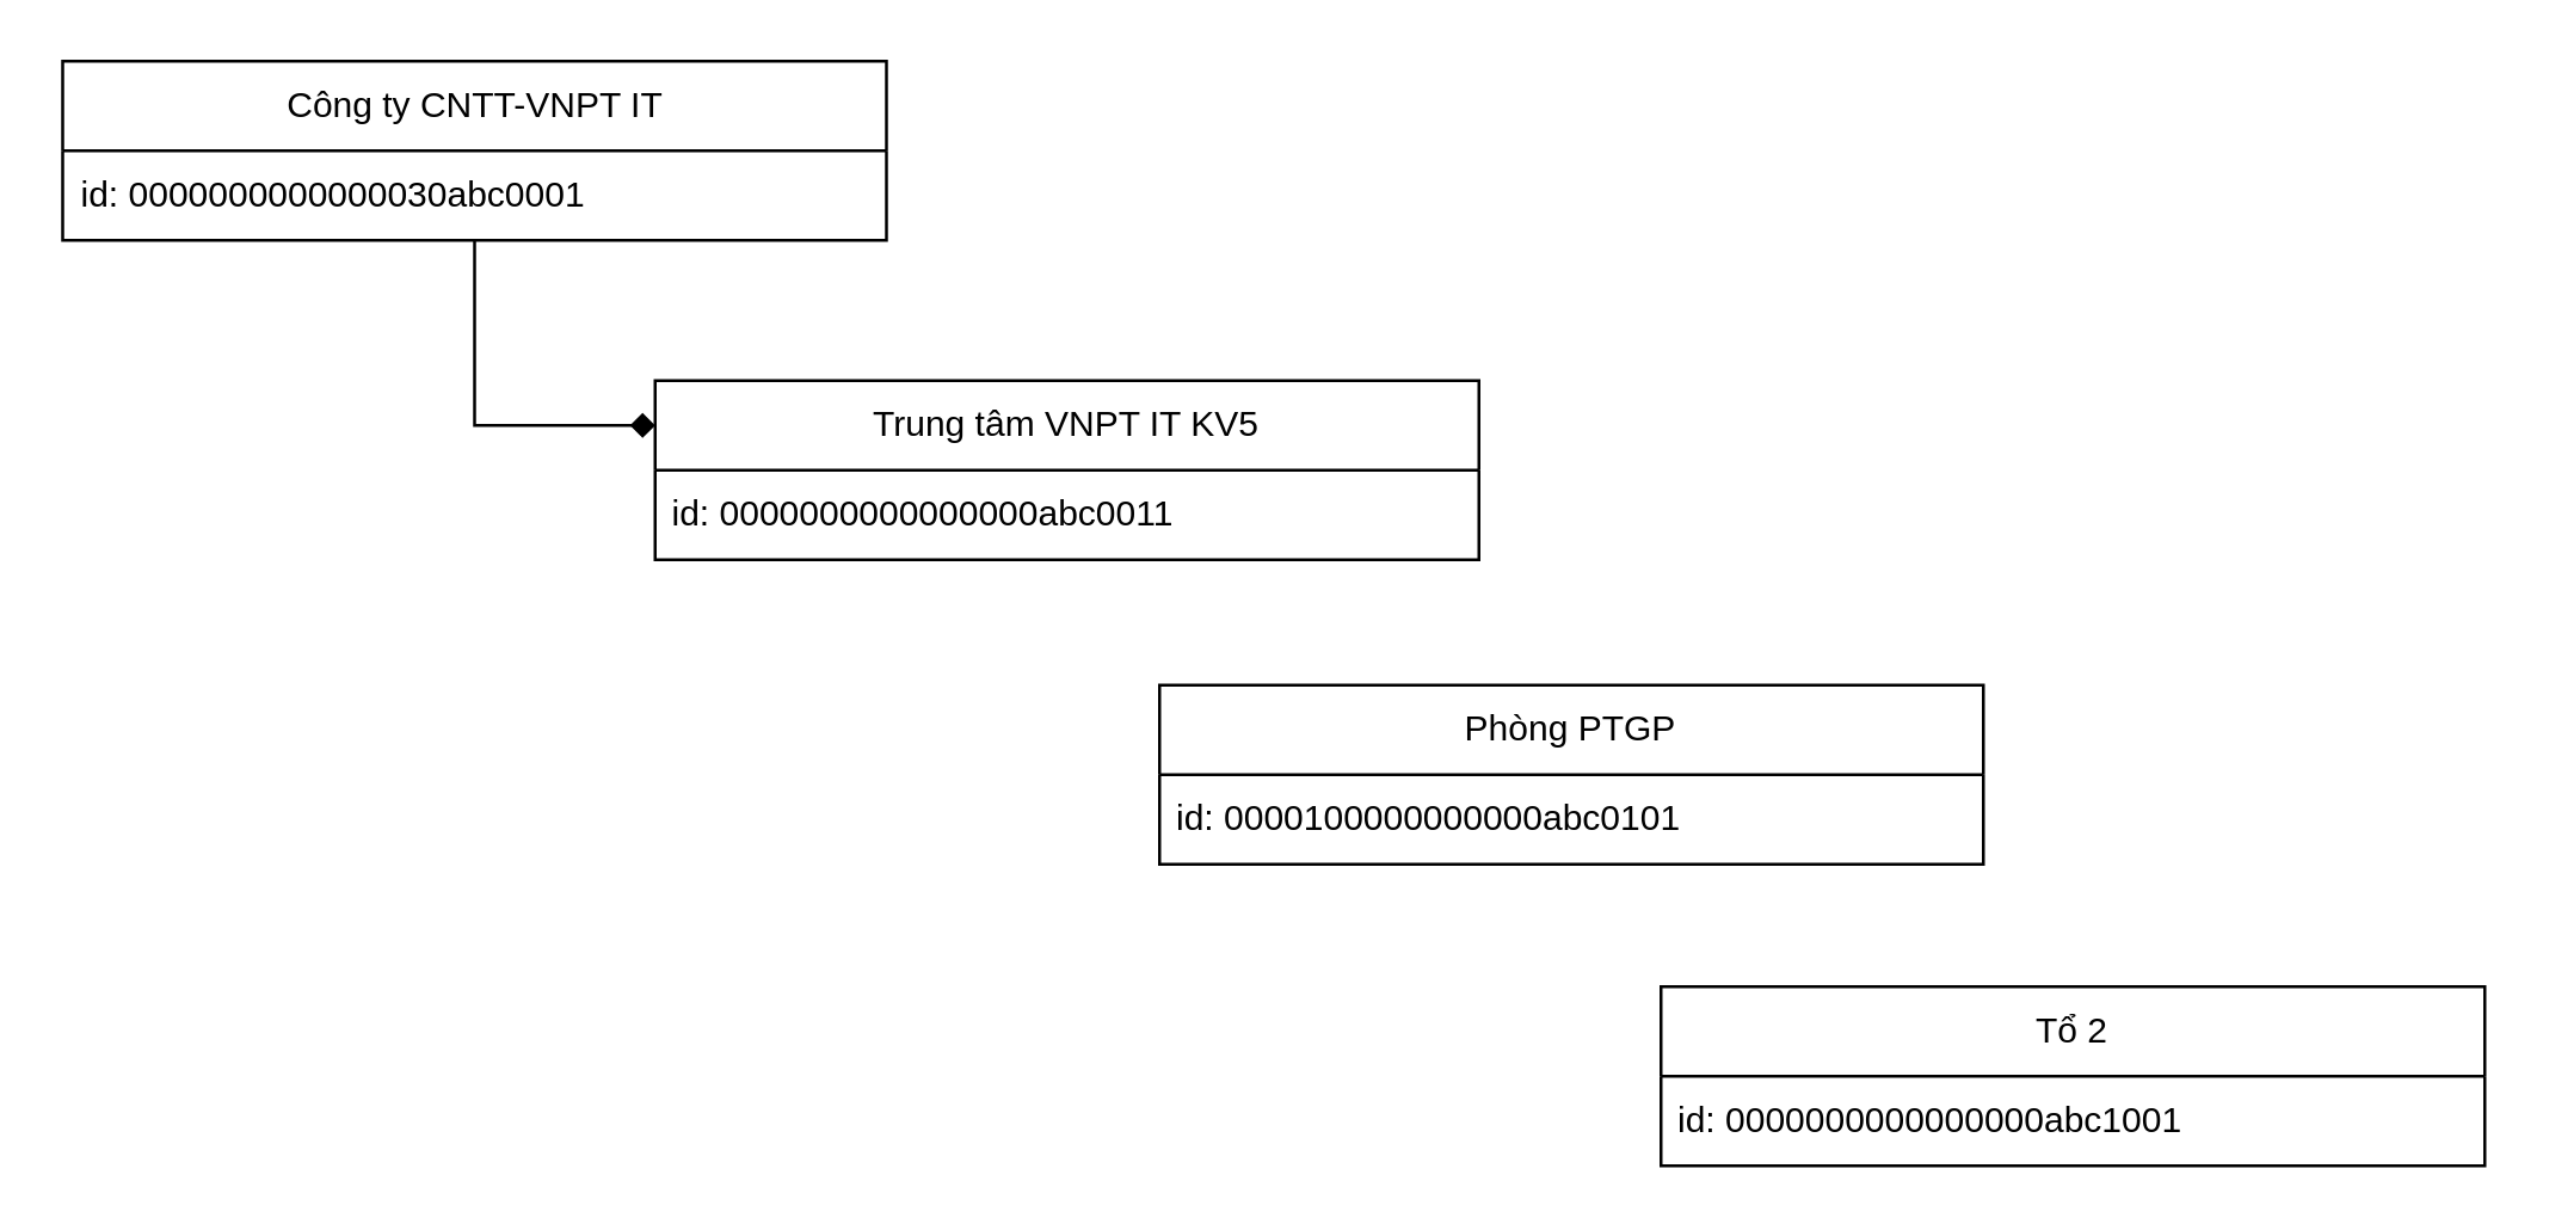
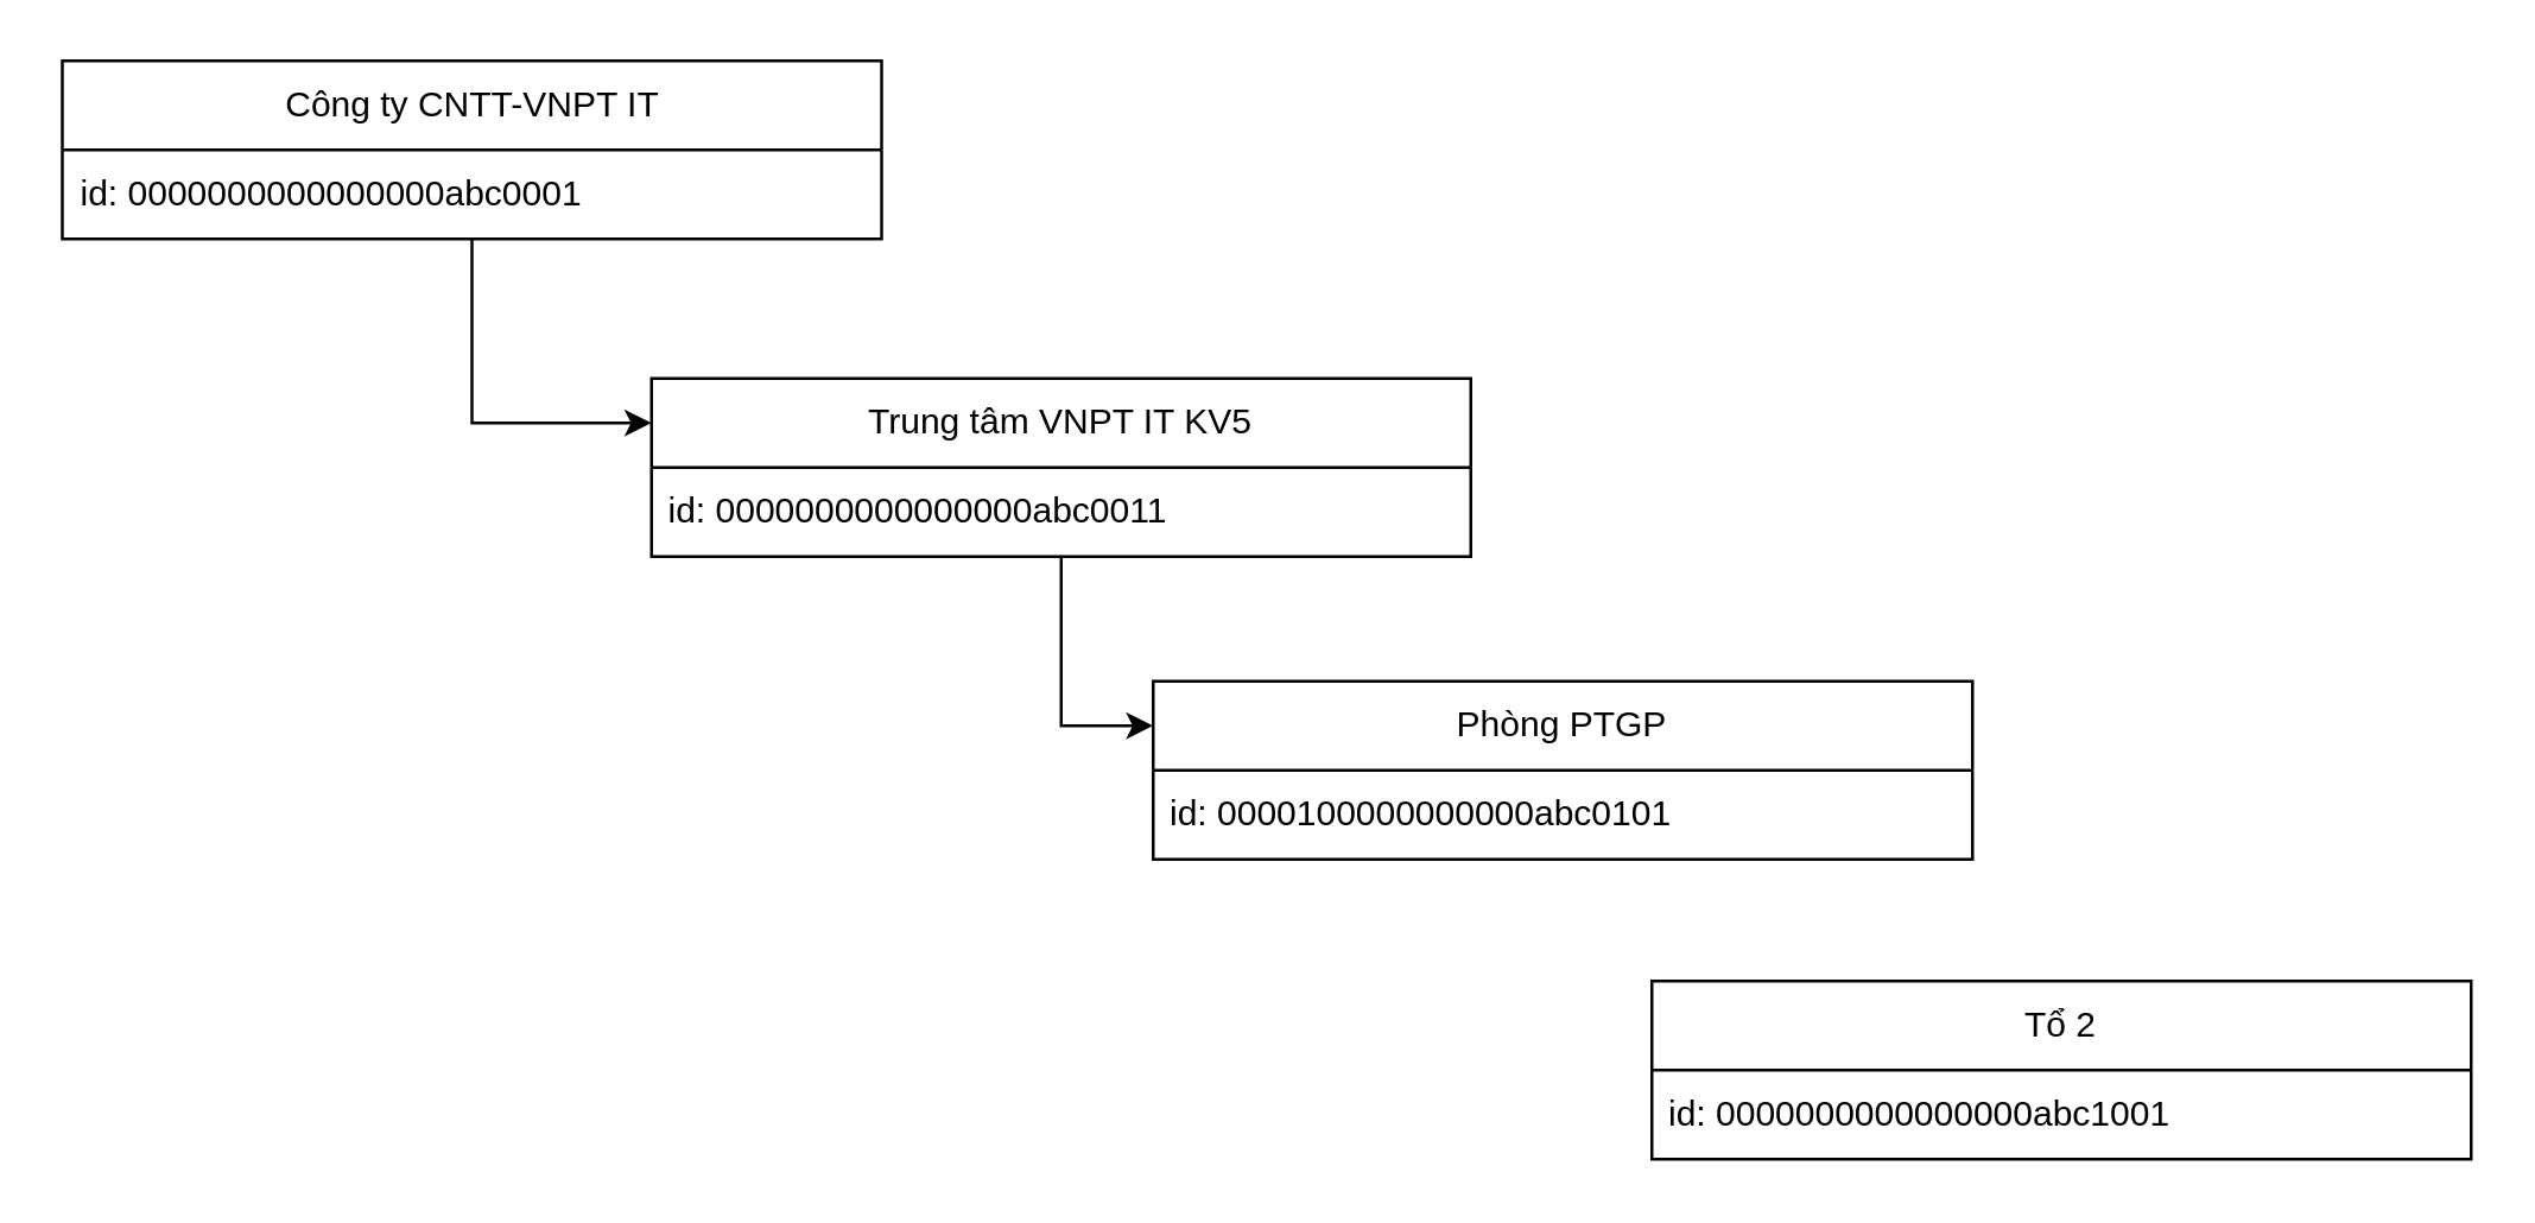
- <mxCell id="4" value="id:&amp;nbsp;0000000000000030abc0001" style="text;strokeColor=none;fillColor=none;align=left;verticalAlign=middle;spacingLeft=4;spacingRight=4;overflow=hidden;points=[[0,0.5],[1,0.5]];portConstraint=eastwest;rotatable=0;whiteSpace=wrap;html=1;" vertex="1" parent="3"><mxGeometry y="30" width="276" height="30" as="geometry" /></mxCell>
+ <mxCell id="4" value="id:&amp;nbsp;0000000000000000abc0001" style="text;strokeColor=none;fillColor=none;align=left;verticalAlign=middle;spacingLeft=4;spacingRight=4;overflow=hidden;points=[[0,0.5],[1,0.5]];portConstraint=eastwest;rotatable=0;whiteSpace=wrap;html=1;" vertex="1" parent="3"><mxGeometry y="30" width="276" height="30" as="geometry" /></mxCell>
- <mxCell id="2" style="edgeStyle=orthogonalEdgeStyle;rounded=0;orthogonalLoop=1;jettySize=auto;html=1;entryX=0;entryY=0.25;entryDx=0;entryDy=0;endArrow=diamond;" edge="1" parent="1" source="3" target="6"><mxGeometry relative="1" as="geometry" /></mxCell>
+ <mxCell id="2" style="edgeStyle=orthogonalEdgeStyle;rounded=0;orthogonalLoop=1;jettySize=auto;html=1;entryX=0;entryY=0.25;entryDx=0;entryDy=0;" edge="1" parent="1" source="3" target="6"><mxGeometry relative="1" as="geometry" /></mxCell>
+ <mxCell id="5" style="edgeStyle=orthogonalEdgeStyle;rounded=0;orthogonalLoop=1;jettySize=auto;html=1;entryX=0;entryY=0.25;entryDx=0;entryDy=0;" edge="1" parent="1" source="6" target="8"><mxGeometry relative="1" as="geometry" /></mxCell>
